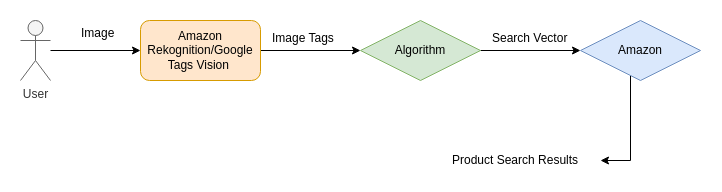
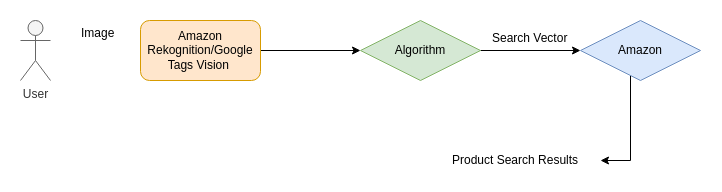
- <mxCell id="12" value="Image Tags" style="text;html=1;resizable=0;points=[];autosize=1;align=left;verticalAlign=top;spacingTop=-4;" vertex="1" parent="1"><mxGeometry x="270" y="28" width="80" height="20" as="geometry" /></mxCell>
- <mxCell id="10" value="" style="edgeStyle=orthogonalEdgeStyle;rounded=0;orthogonalLoop=1;jettySize=auto;html=1;" edge="1" parent="1" source="2" target="9"><mxGeometry relative="1" as="geometry"><mxPoint x="50" y="50" as="sourcePoint" /><mxPoint x="240" y="50" as="targetPoint" /></mxGeometry></mxCell>
